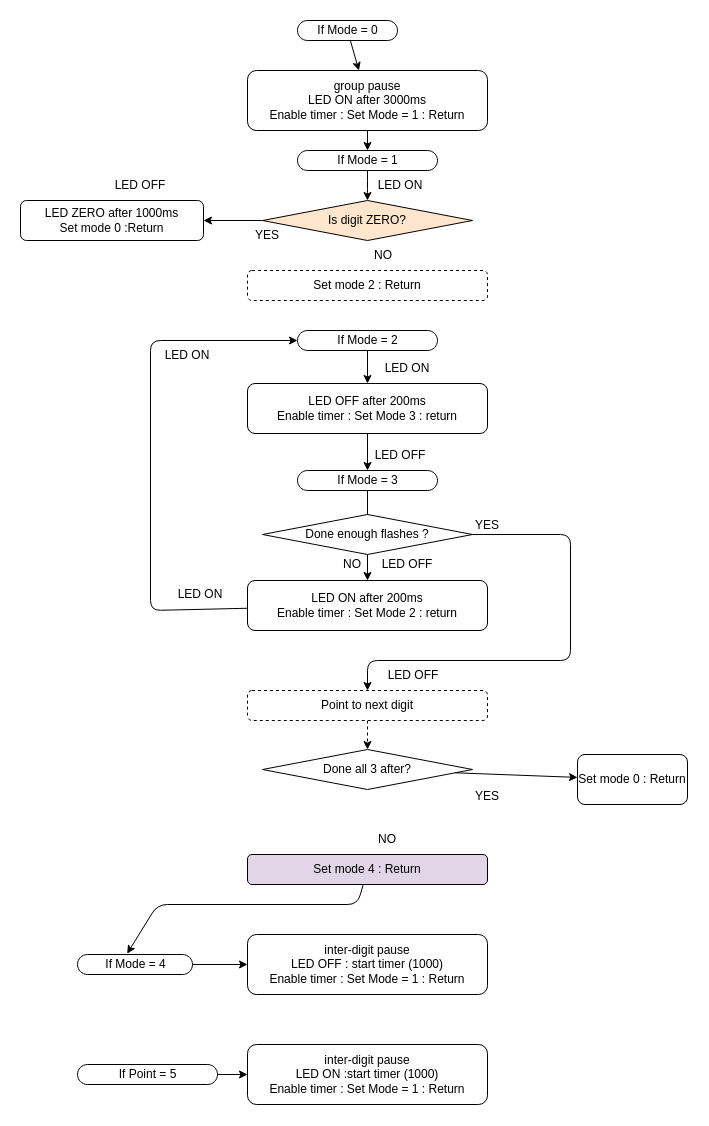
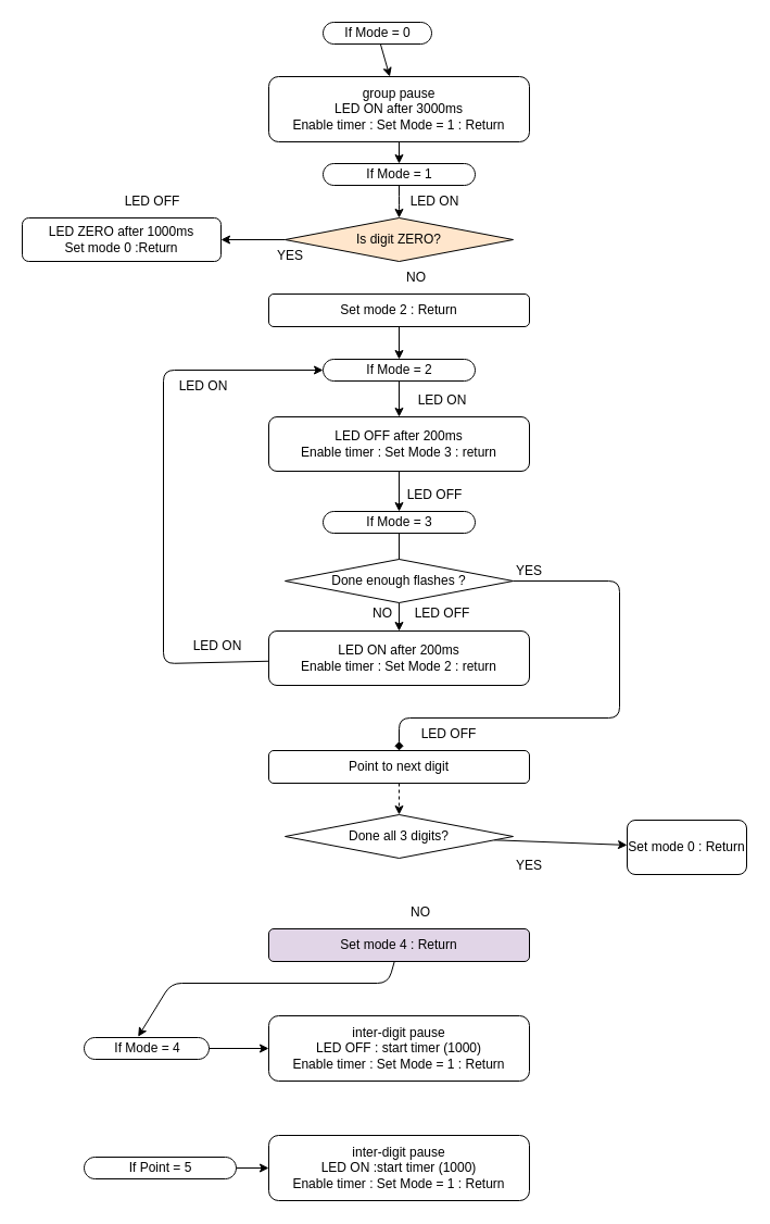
- <mxCell id="12" value="Set mode 2 : Return" style="rounded=1;whiteSpace=wrap;html=1;dashed=1;" vertex="1" parent="1"><mxGeometry x="247" y="270" width="240" height="30" as="geometry" /></mxCell>
+ <mxCell id="12" value="Set mode 2 : Return" style="rounded=1;whiteSpace=wrap;html=1;" vertex="1" parent="1"><mxGeometry x="247" y="270" width="240" height="30" as="geometry" /></mxCell>
+ <mxCell id="11" value="" style="edgeStyle=none;html=1;" edge="1" parent="1" source="12" target="16"><mxGeometry relative="1" as="geometry" /></mxCell>
- <mxCell id="23" style="edgeStyle=none;html=1;" edge="1" parent="1" source="24" target="27"><mxGeometry relative="1" as="geometry"><Array as="points"><mxPoint x="570" y="534" /><mxPoint x="570" y="660" /><mxPoint x="367" y="660" /></Array></mxGeometry></mxCell>
+ <mxCell id="23" style="edgeStyle=none;html=1;endArrow=diamond;" edge="1" parent="1" source="24" target="27"><mxGeometry relative="1" as="geometry"><Array as="points"><mxPoint x="570" y="534" /><mxPoint x="570" y="660" /><mxPoint x="367" y="660" /></Array></mxGeometry></mxCell>
- <mxCell id="27" value="Point to next digit" style="rounded=1;whiteSpace=wrap;html=1;dashed=1;" vertex="1" parent="1"><mxGeometry x="247" y="690" width="240" height="30" as="geometry" /></mxCell>
+ <mxCell id="27" value="Point to next digit" style="rounded=1;whiteSpace=wrap;html=1;" vertex="1" parent="1"><mxGeometry x="247" y="690" width="240" height="30" as="geometry" /></mxCell>
- <mxCell id="31" value="Done all 3 after?" style="rhombus;whiteSpace=wrap;html=1;" vertex="1" parent="1"><mxGeometry x="262" y="749" width="210" height="40" as="geometry" /></mxCell>
+ <mxCell id="31" value="Done all 3 digits?" style="rhombus;whiteSpace=wrap;html=1;" vertex="1" parent="1"><mxGeometry x="262" y="749" width="210" height="40" as="geometry" /></mxCell>
